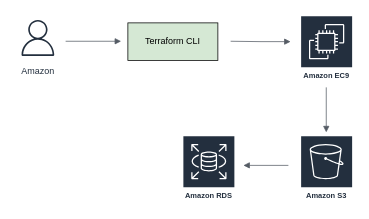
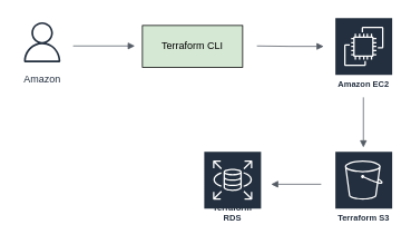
- <mxCell id="5" value="Amazon EC9" style="sketch=0;outlineConnect=0;fontColor=#232F3E;gradientColor=none;strokeColor=#ffffff;fillColor=#232F3E;dashed=0;verticalLabelPosition=middle;verticalAlign=bottom;align=center;html=1;whiteSpace=wrap;fontSize=10;fontStyle=1;spacing=3;shape=mxgraph.aws4.productIcon;prIcon=mxgraph.aws4.ec2;" vertex="1" parent="1"><mxGeometry x="400" y="20" width="70" height="90" as="geometry" /></mxCell>
+ <mxCell id="5" value="Amazon EC2" style="sketch=0;outlineConnect=0;fontColor=#232F3E;gradientColor=none;strokeColor=#ffffff;fillColor=#232F3E;dashed=0;verticalLabelPosition=middle;verticalAlign=bottom;align=center;html=1;whiteSpace=wrap;fontSize=10;fontStyle=1;spacing=3;shape=mxgraph.aws4.productIcon;prIcon=mxgraph.aws4.ec2;" vertex="1" parent="1"><mxGeometry x="400" y="20" width="70" height="90" as="geometry" /></mxCell>
- <mxCell id="4" value="Amazon RDS" style="sketch=0;outlineConnect=0;fontColor=#232F3E;gradientColor=none;strokeColor=#ffffff;fillColor=#232F3E;dashed=0;verticalLabelPosition=middle;verticalAlign=bottom;align=center;html=1;whiteSpace=wrap;fontSize=10;fontStyle=1;spacing=3;shape=mxgraph.aws4.productIcon;prIcon=mxgraph.aws4.rds;" vertex="1" parent="1"><mxGeometry x="243" y="180" width="70" height="90" as="geometry" /></mxCell>
+ <mxCell id="4" value="Terraform RDS" style="sketch=0;outlineConnect=0;fontColor=#232F3E;gradientColor=none;strokeColor=#ffffff;fillColor=#232F3E;dashed=0;verticalLabelPosition=middle;verticalAlign=bottom;align=center;html=1;whiteSpace=wrap;fontSize=10;fontStyle=1;spacing=3;shape=mxgraph.aws4.productIcon;prIcon=mxgraph.aws4.rds;" vertex="1" parent="1"><mxGeometry x="243" y="180" width="70" height="90" as="geometry" /></mxCell>
- <mxCell id="6" value="Amazon S3" style="sketch=0;outlineConnect=0;fontColor=#232F3E;gradientColor=none;strokeColor=#ffffff;fillColor=#232F3E;dashed=0;verticalLabelPosition=middle;verticalAlign=bottom;align=center;html=1;whiteSpace=wrap;fontSize=10;fontStyle=1;spacing=3;shape=mxgraph.aws4.productIcon;prIcon=mxgraph.aws4.s3;" vertex="1" parent="1"><mxGeometry x="400" y="180" width="70" height="90" as="geometry" /></mxCell>
+ <mxCell id="6" value="Terraform S3" style="sketch=0;outlineConnect=0;fontColor=#232F3E;gradientColor=none;strokeColor=#ffffff;fillColor=#232F3E;dashed=0;verticalLabelPosition=middle;verticalAlign=bottom;align=center;html=1;whiteSpace=wrap;fontSize=10;fontStyle=1;spacing=3;shape=mxgraph.aws4.productIcon;prIcon=mxgraph.aws4.s3;" vertex="1" parent="1"><mxGeometry x="400" y="180" width="70" height="90" as="geometry" /></mxCell>
